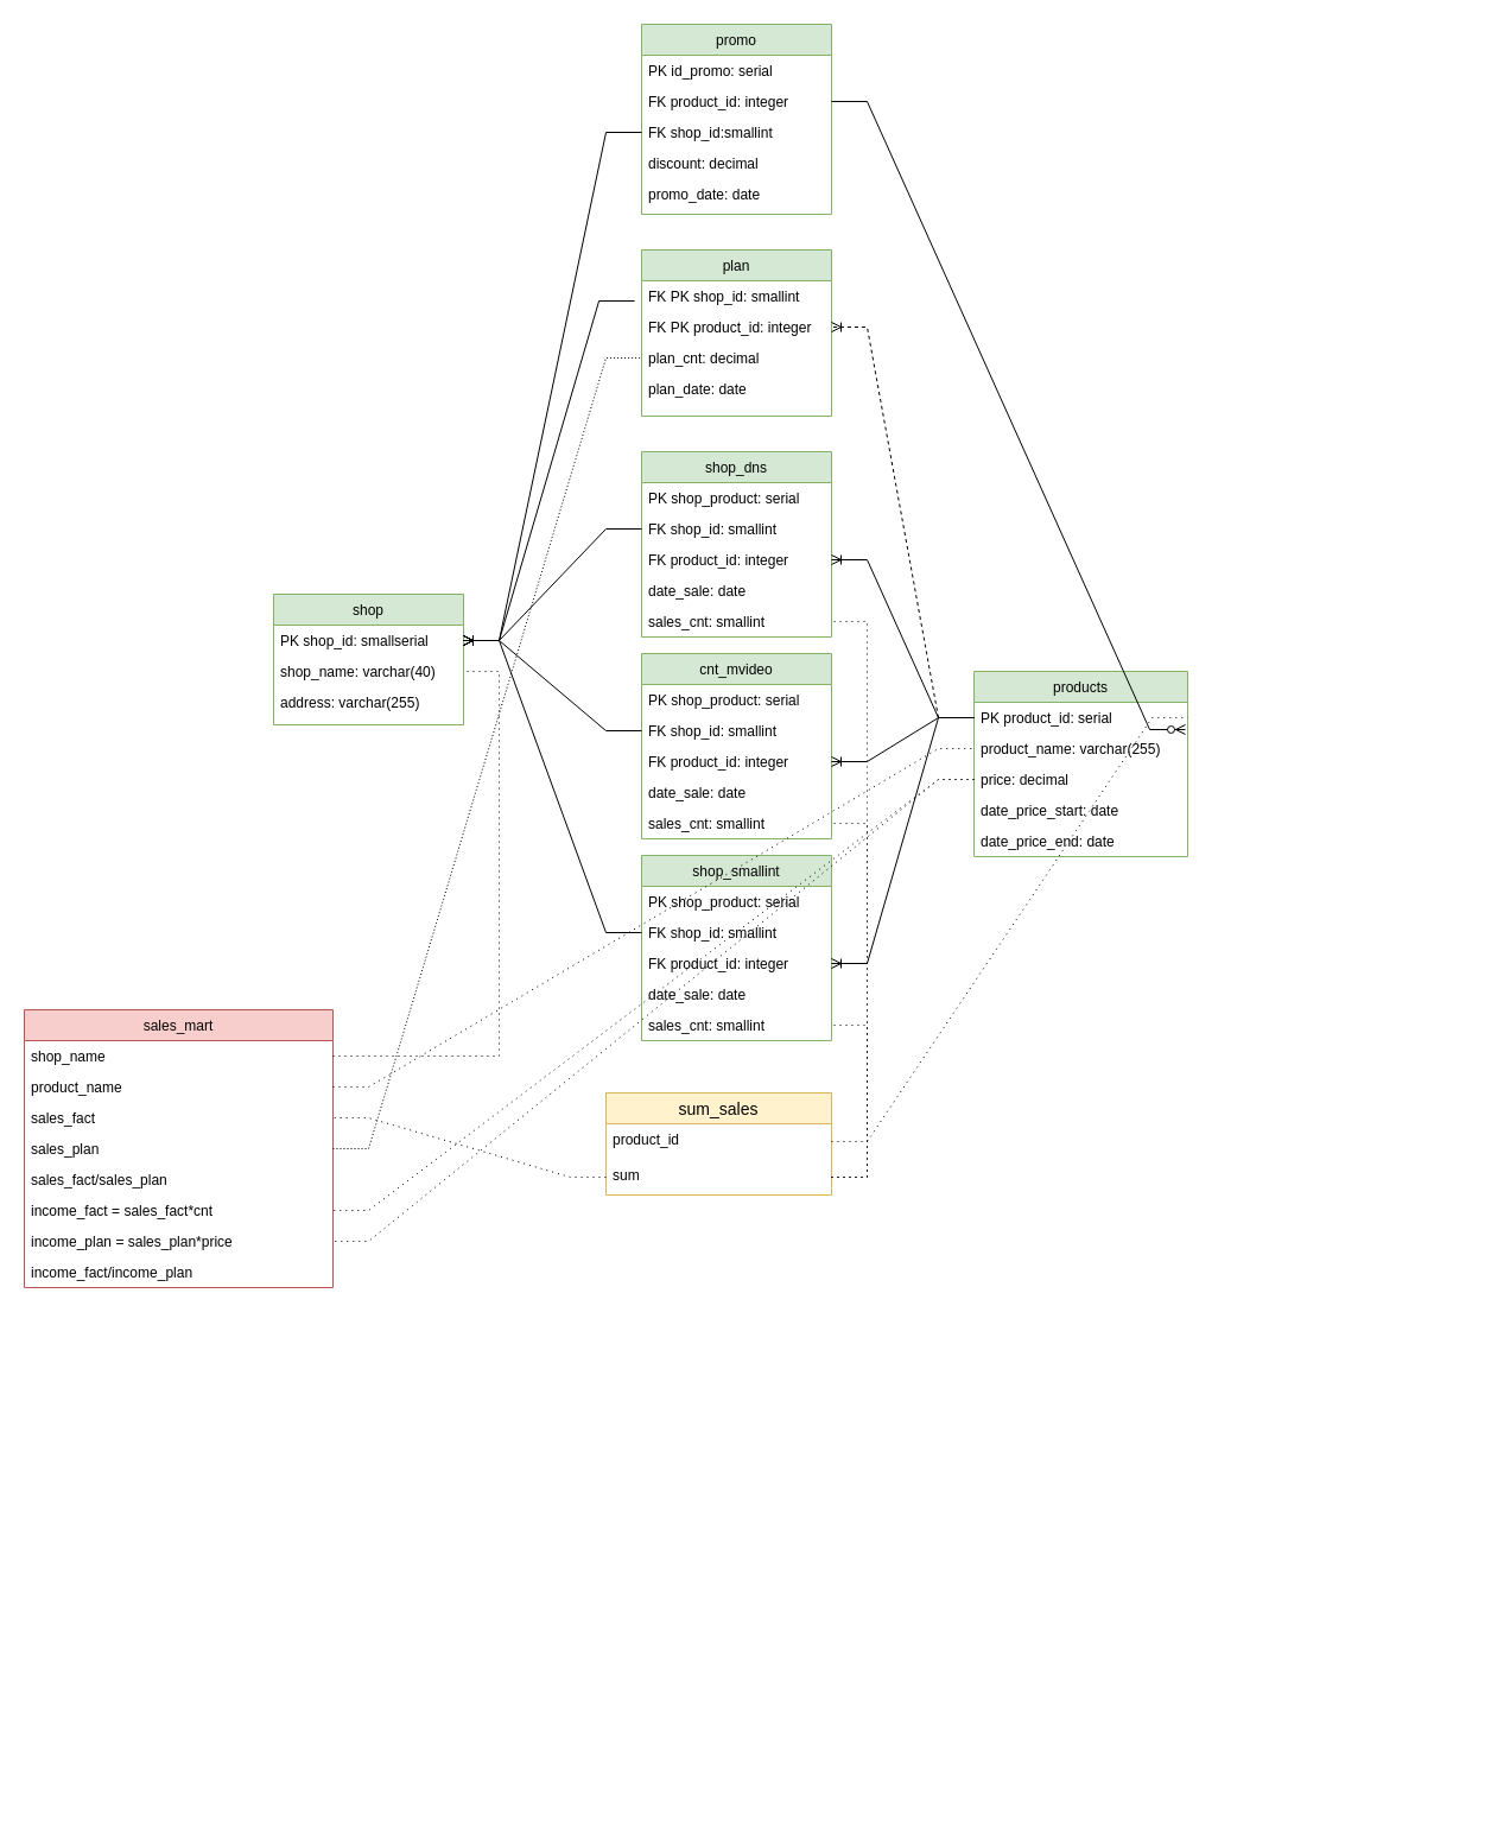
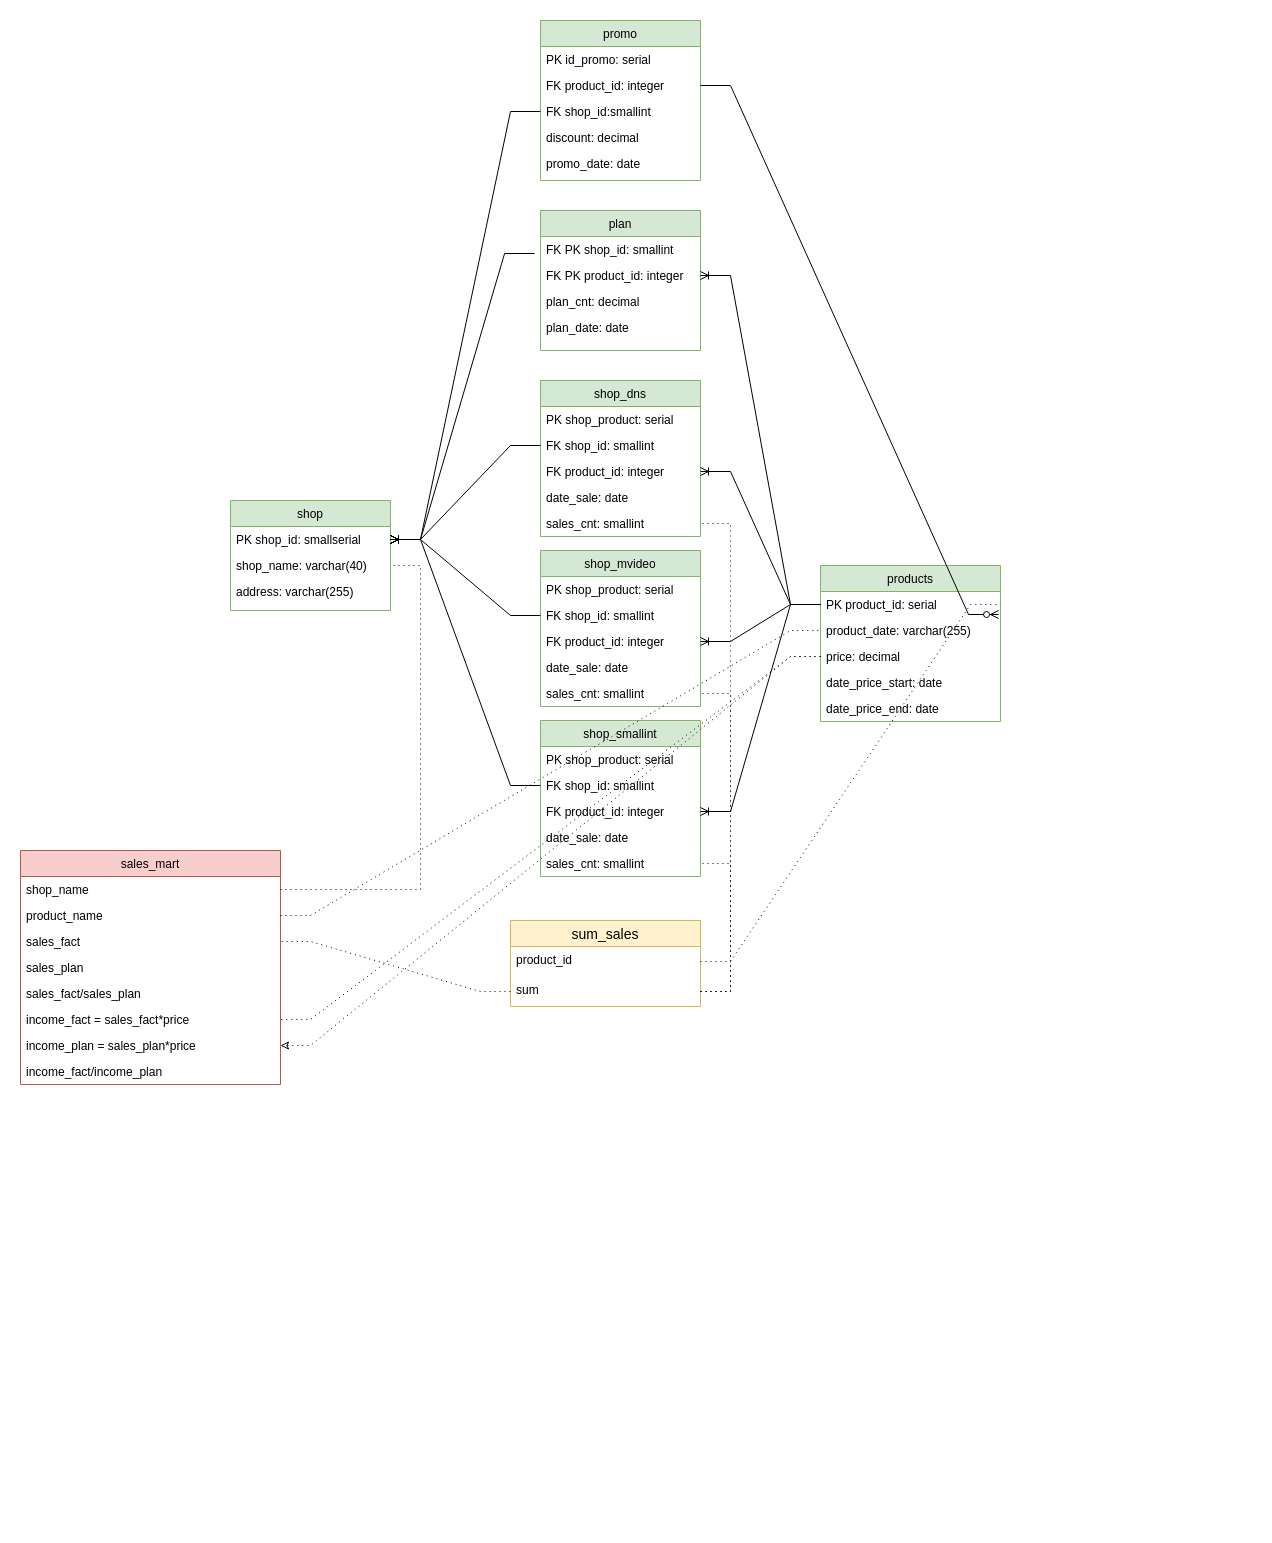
- <mxCell id="54" value="" style="edgeStyle=entityRelationEdgeStyle;fontSize=12;html=1;endArrow=none;endFill=0;rounded=0;dashed=1;dashPattern=1 2;" edge="1" parent="1" source="47" target="5"><mxGeometry width="100" height="100" relative="1" as="geometry"><mxPoint x="460" y="940" as="sourcePoint" /><mxPoint x="810" y="590" as="targetPoint" /></mxGeometry></mxCell>
- <mxCell id="35" value="" style="edgeStyle=entityRelationEdgeStyle;fontSize=12;html=1;endArrow=ERoneToMany;rounded=0;exitX=0;exitY=0.5;exitDx=0;exitDy=0;dashed=1;" parent="1" source="8" target="4" edge="1"><mxGeometry width="100" height="100" relative="1" as="geometry"><mxPoint x="600" y="530" as="sourcePoint" /><mxPoint x="700" y="430" as="targetPoint" /><Array as="points"><mxPoint x="790" y="570" /></Array></mxGeometry></mxCell>
+ <mxCell id="35" value="" style="edgeStyle=entityRelationEdgeStyle;fontSize=12;html=1;endArrow=ERoneToMany;rounded=0;exitX=0;exitY=0.5;exitDx=0;exitDy=0;" parent="1" source="8" target="4" edge="1"><mxGeometry width="100" height="100" relative="1" as="geometry"><mxPoint x="600" y="530" as="sourcePoint" /><mxPoint x="700" y="430" as="targetPoint" /><Array as="points"><mxPoint x="790" y="570" /></Array></mxGeometry></mxCell>
- <mxCell id="23" value="cnt_mvideo" style="swimlane;fontStyle=0;align=center;verticalAlign=top;childLayout=stackLayout;horizontal=1;startSize=26;horizontalStack=0;resizeParent=1;resizeLast=0;collapsible=1;marginBottom=0;rounded=0;shadow=0;strokeWidth=1;fillColor=#d5e8d4;strokeColor=#82b366;" parent="1" vertex="1"><mxGeometry x="540" y="550" width="160" height="156" as="geometry"><mxRectangle x="550" y="140" width="160" height="26" as="alternateBounds" /></mxGeometry></mxCell>
+ <mxCell id="23" value="shop_mvideo" style="swimlane;fontStyle=0;align=center;verticalAlign=top;childLayout=stackLayout;horizontal=1;startSize=26;horizontalStack=0;resizeParent=1;resizeLast=0;collapsible=1;marginBottom=0;rounded=0;shadow=0;strokeWidth=1;fillColor=#d5e8d4;strokeColor=#82b366;" parent="1" vertex="1"><mxGeometry x="540" y="550" width="160" height="156" as="geometry"><mxRectangle x="550" y="140" width="160" height="26" as="alternateBounds" /></mxGeometry></mxCell>
- <mxCell id="9" value="product_name: varchar(255)" style="text;align=left;verticalAlign=top;spacingLeft=4;spacingRight=4;overflow=hidden;rotatable=0;points=[[0,0.5],[1,0.5]];portConstraint=eastwest;rounded=0;shadow=0;html=0;" parent="7" vertex="1"><mxGeometry y="52" width="180" height="26" as="geometry" /></mxCell>
+ <mxCell id="9" value="product_date: varchar(255)" style="text;align=left;verticalAlign=top;spacingLeft=4;spacingRight=4;overflow=hidden;rotatable=0;points=[[0,0.5],[1,0.5]];portConstraint=eastwest;rounded=0;shadow=0;html=0;" parent="7" vertex="1"><mxGeometry y="52" width="180" height="26" as="geometry" /></mxCell>
- <mxCell id="49" value="income_fact = sales_fact*cnt" style="text;align=left;verticalAlign=top;spacingLeft=4;spacingRight=4;overflow=hidden;rotatable=0;points=[[0,0.5],[1,0.5]];portConstraint=eastwest;" vertex="1" parent="43"><mxGeometry y="156" width="260" height="26" as="geometry" /></mxCell>
+ <mxCell id="49" value="income_fact = sales_fact*price" style="text;align=left;verticalAlign=top;spacingLeft=4;spacingRight=4;overflow=hidden;rotatable=0;points=[[0,0.5],[1,0.5]];portConstraint=eastwest;" vertex="1" parent="43"><mxGeometry y="156" width="260" height="26" as="geometry" /></mxCell>
- <mxCell id="62" value="" style="edgeStyle=entityRelationEdgeStyle;fontSize=12;html=1;endArrow=none;endFill=0;rounded=0;dashed=1;dashPattern=1 4;" edge="1" parent="1" source="10" target="50"><mxGeometry width="100" height="100" relative="1" as="geometry"><mxPoint x="1050" y="920" as="sourcePoint" /><mxPoint x="510" y="1283" as="targetPoint" /><Array as="points"><mxPoint x="1110" y="1521" /><mxPoint x="570" y="1304" /></Array></mxGeometry></mxCell>
+ <mxCell id="62" value="" style="edgeStyle=entityRelationEdgeStyle;fontSize=12;html=1;endArrow=classic;endFill=0;rounded=0;dashed=1;dashPattern=1 4;" edge="1" parent="1" source="10" target="50"><mxGeometry width="100" height="100" relative="1" as="geometry"><mxPoint x="1050" y="920" as="sourcePoint" /><mxPoint x="510" y="1283" as="targetPoint" /><Array as="points"><mxPoint x="1110" y="1521" /><mxPoint x="570" y="1304" /></Array></mxGeometry></mxCell>
